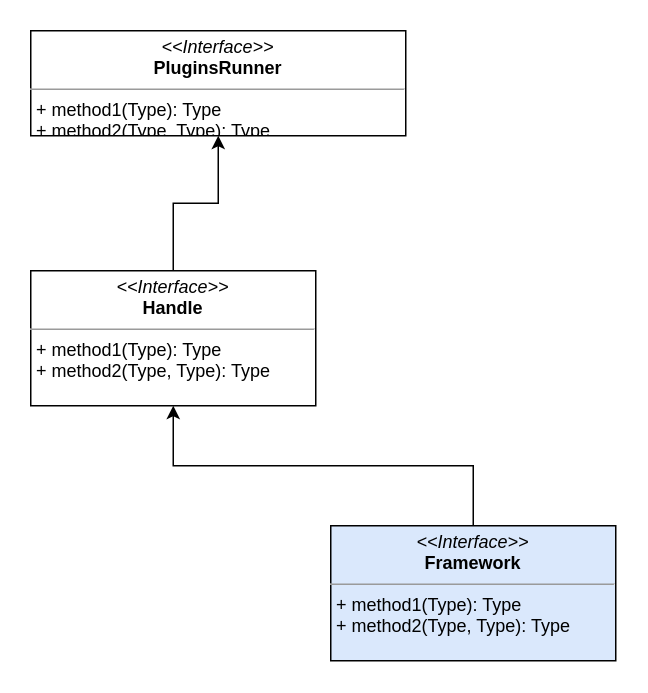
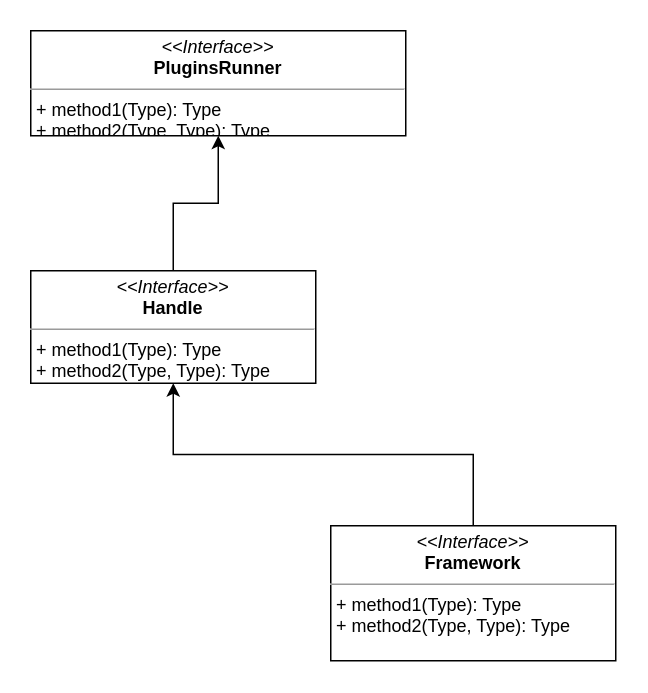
- <mxCell id="5" value="&lt;p style=&quot;margin:0px;margin-top:4px;text-align:center;&quot;&gt;&lt;i&gt;&amp;lt;&amp;lt;Interface&amp;gt;&amp;gt;&lt;/i&gt;&lt;br&gt;&lt;b&gt;Handle&lt;/b&gt;&lt;/p&gt;&lt;hr size=&quot;1&quot;&gt;&lt;p style=&quot;margin:0px;margin-left:4px;&quot;&gt;+ method1(Type): Type&lt;br&gt;+ method2(Type, Type): Type&lt;/p&gt;" style="verticalAlign=top;align=left;overflow=fill;fontSize=12;fontFamily=Helvetica;html=1;whiteSpace=wrap;" vertex="1" parent="1"><mxGeometry x="20" y="180" width="190" height="90" as="geometry" /></mxCell>
+ <mxCell id="5" value="&lt;p style=&quot;margin:0px;margin-top:4px;text-align:center;&quot;&gt;&lt;i&gt;&amp;lt;&amp;lt;Interface&amp;gt;&amp;gt;&lt;/i&gt;&lt;br&gt;&lt;b&gt;Handle&lt;/b&gt;&lt;/p&gt;&lt;hr size=&quot;1&quot;&gt;&lt;p style=&quot;margin:0px;margin-left:4px;&quot;&gt;+ method1(Type): Type&lt;br&gt;+ method2(Type, Type): Type&lt;/p&gt;" style="verticalAlign=top;align=left;overflow=fill;fontSize=12;fontFamily=Helvetica;html=1;whiteSpace=wrap;" vertex="1" parent="1"><mxGeometry x="20" y="180" width="190" height="75" as="geometry" /></mxCell>
- <mxCell id="3" value="&lt;p style=&quot;margin:0px;margin-top:4px;text-align:center;&quot;&gt;&lt;i&gt;&amp;lt;&amp;lt;Interface&amp;gt;&amp;gt;&lt;/i&gt;&lt;br&gt;&lt;b&gt;Framework&lt;/b&gt;&lt;/p&gt;&lt;hr size=&quot;1&quot;&gt;&lt;p style=&quot;margin:0px;margin-left:4px;&quot;&gt;+ method1(Type): Type&lt;br&gt;+ method2(Type, Type): Type&lt;/p&gt;" style="verticalAlign=top;align=left;overflow=fill;fontSize=12;fontFamily=Helvetica;html=1;whiteSpace=wrap;fillColor=#dae8fc;" vertex="1" parent="1"><mxGeometry x="220" y="350" width="190" height="90" as="geometry" /></mxCell>
+ <mxCell id="3" value="&lt;p style=&quot;margin:0px;margin-top:4px;text-align:center;&quot;&gt;&lt;i&gt;&amp;lt;&amp;lt;Interface&amp;gt;&amp;gt;&lt;/i&gt;&lt;br&gt;&lt;b&gt;Framework&lt;/b&gt;&lt;/p&gt;&lt;hr size=&quot;1&quot;&gt;&lt;p style=&quot;margin:0px;margin-left:4px;&quot;&gt;+ method1(Type): Type&lt;br&gt;+ method2(Type, Type): Type&lt;/p&gt;" style="verticalAlign=top;align=left;overflow=fill;fontSize=12;fontFamily=Helvetica;html=1;whiteSpace=wrap;" vertex="1" parent="1"><mxGeometry x="220" y="350" width="190" height="90" as="geometry" /></mxCell>
